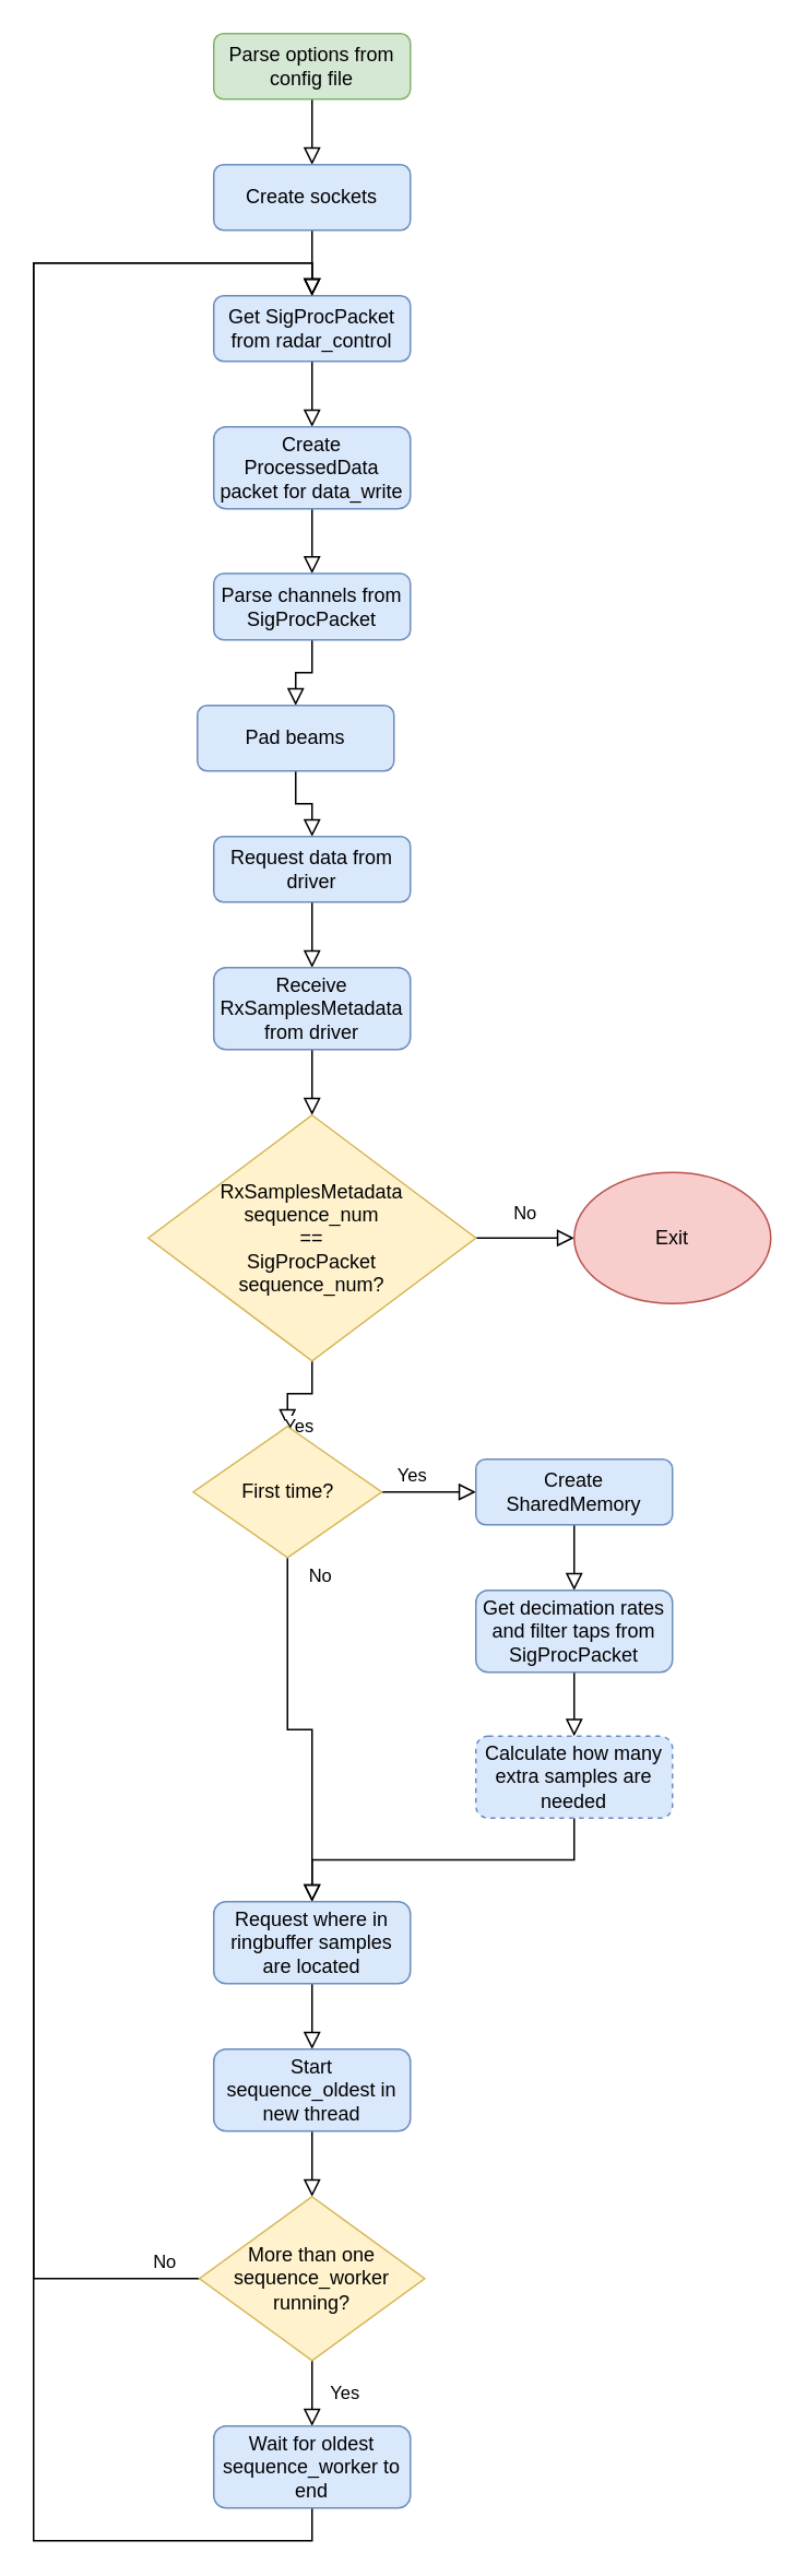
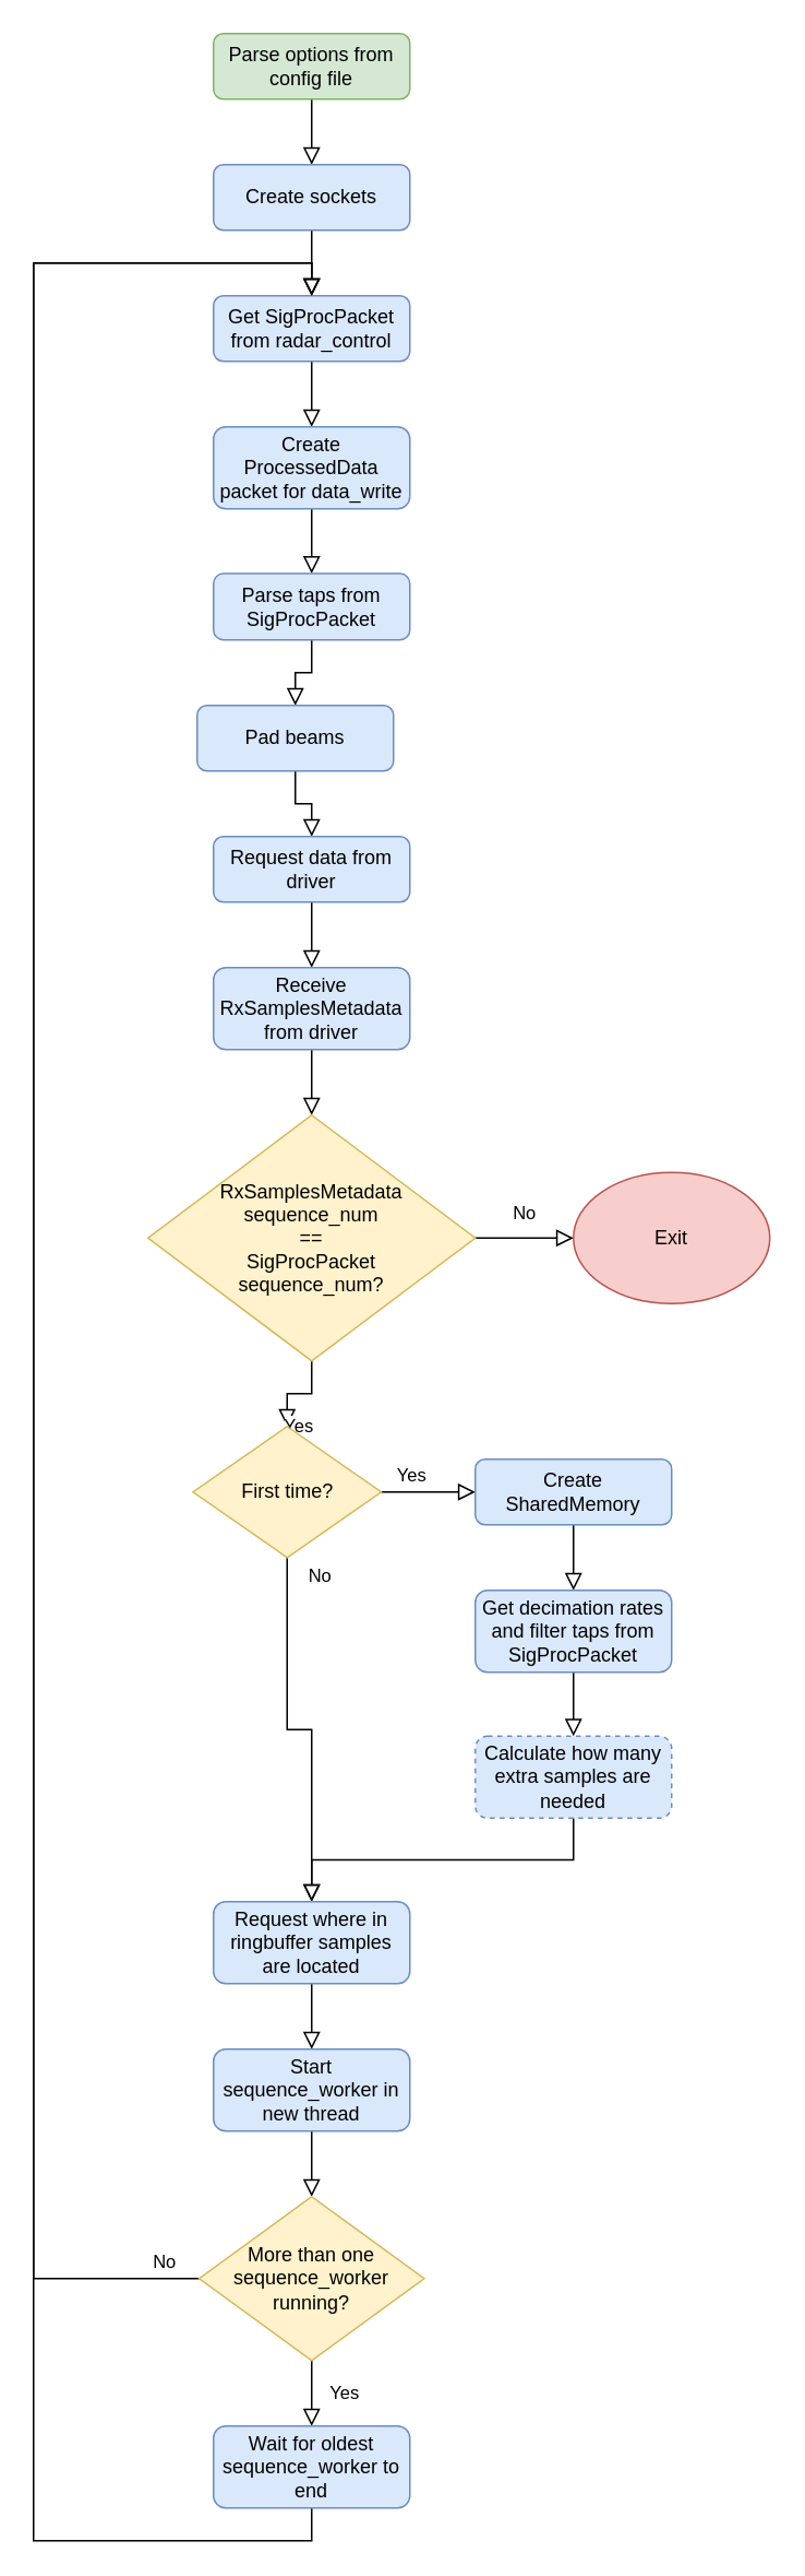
- <mxCell id="11" value="Parse channels from SigProcPacket" style="rounded=1;whiteSpace=wrap;html=1;fontSize=12;glass=0;strokeWidth=1;shadow=0;fillColor=#dae8fc;strokeColor=#6c8ebf;" vertex="1" parent="1"><mxGeometry x="130" y="349.5" width="120" height="40.5" as="geometry" /></mxCell>
+ <mxCell id="11" value="Parse taps from SigProcPacket" style="rounded=1;whiteSpace=wrap;html=1;fontSize=12;glass=0;strokeWidth=1;shadow=0;fillColor=#dae8fc;strokeColor=#6c8ebf;" vertex="1" parent="1"><mxGeometry x="130" y="349.5" width="120" height="40.5" as="geometry" /></mxCell>
- <mxCell id="34" value="Start sequence_oldest in new thread" style="rounded=1;whiteSpace=wrap;html=1;fillColor=#dae8fc;strokeColor=#6c8ebf;" vertex="1" parent="1"><mxGeometry x="130" y="1250" width="120" height="50" as="geometry" /></mxCell>
+ <mxCell id="34" value="Start sequence_worker in new thread" style="rounded=1;whiteSpace=wrap;html=1;fillColor=#dae8fc;strokeColor=#6c8ebf;" vertex="1" parent="1"><mxGeometry x="130" y="1250" width="120" height="50" as="geometry" /></mxCell>
